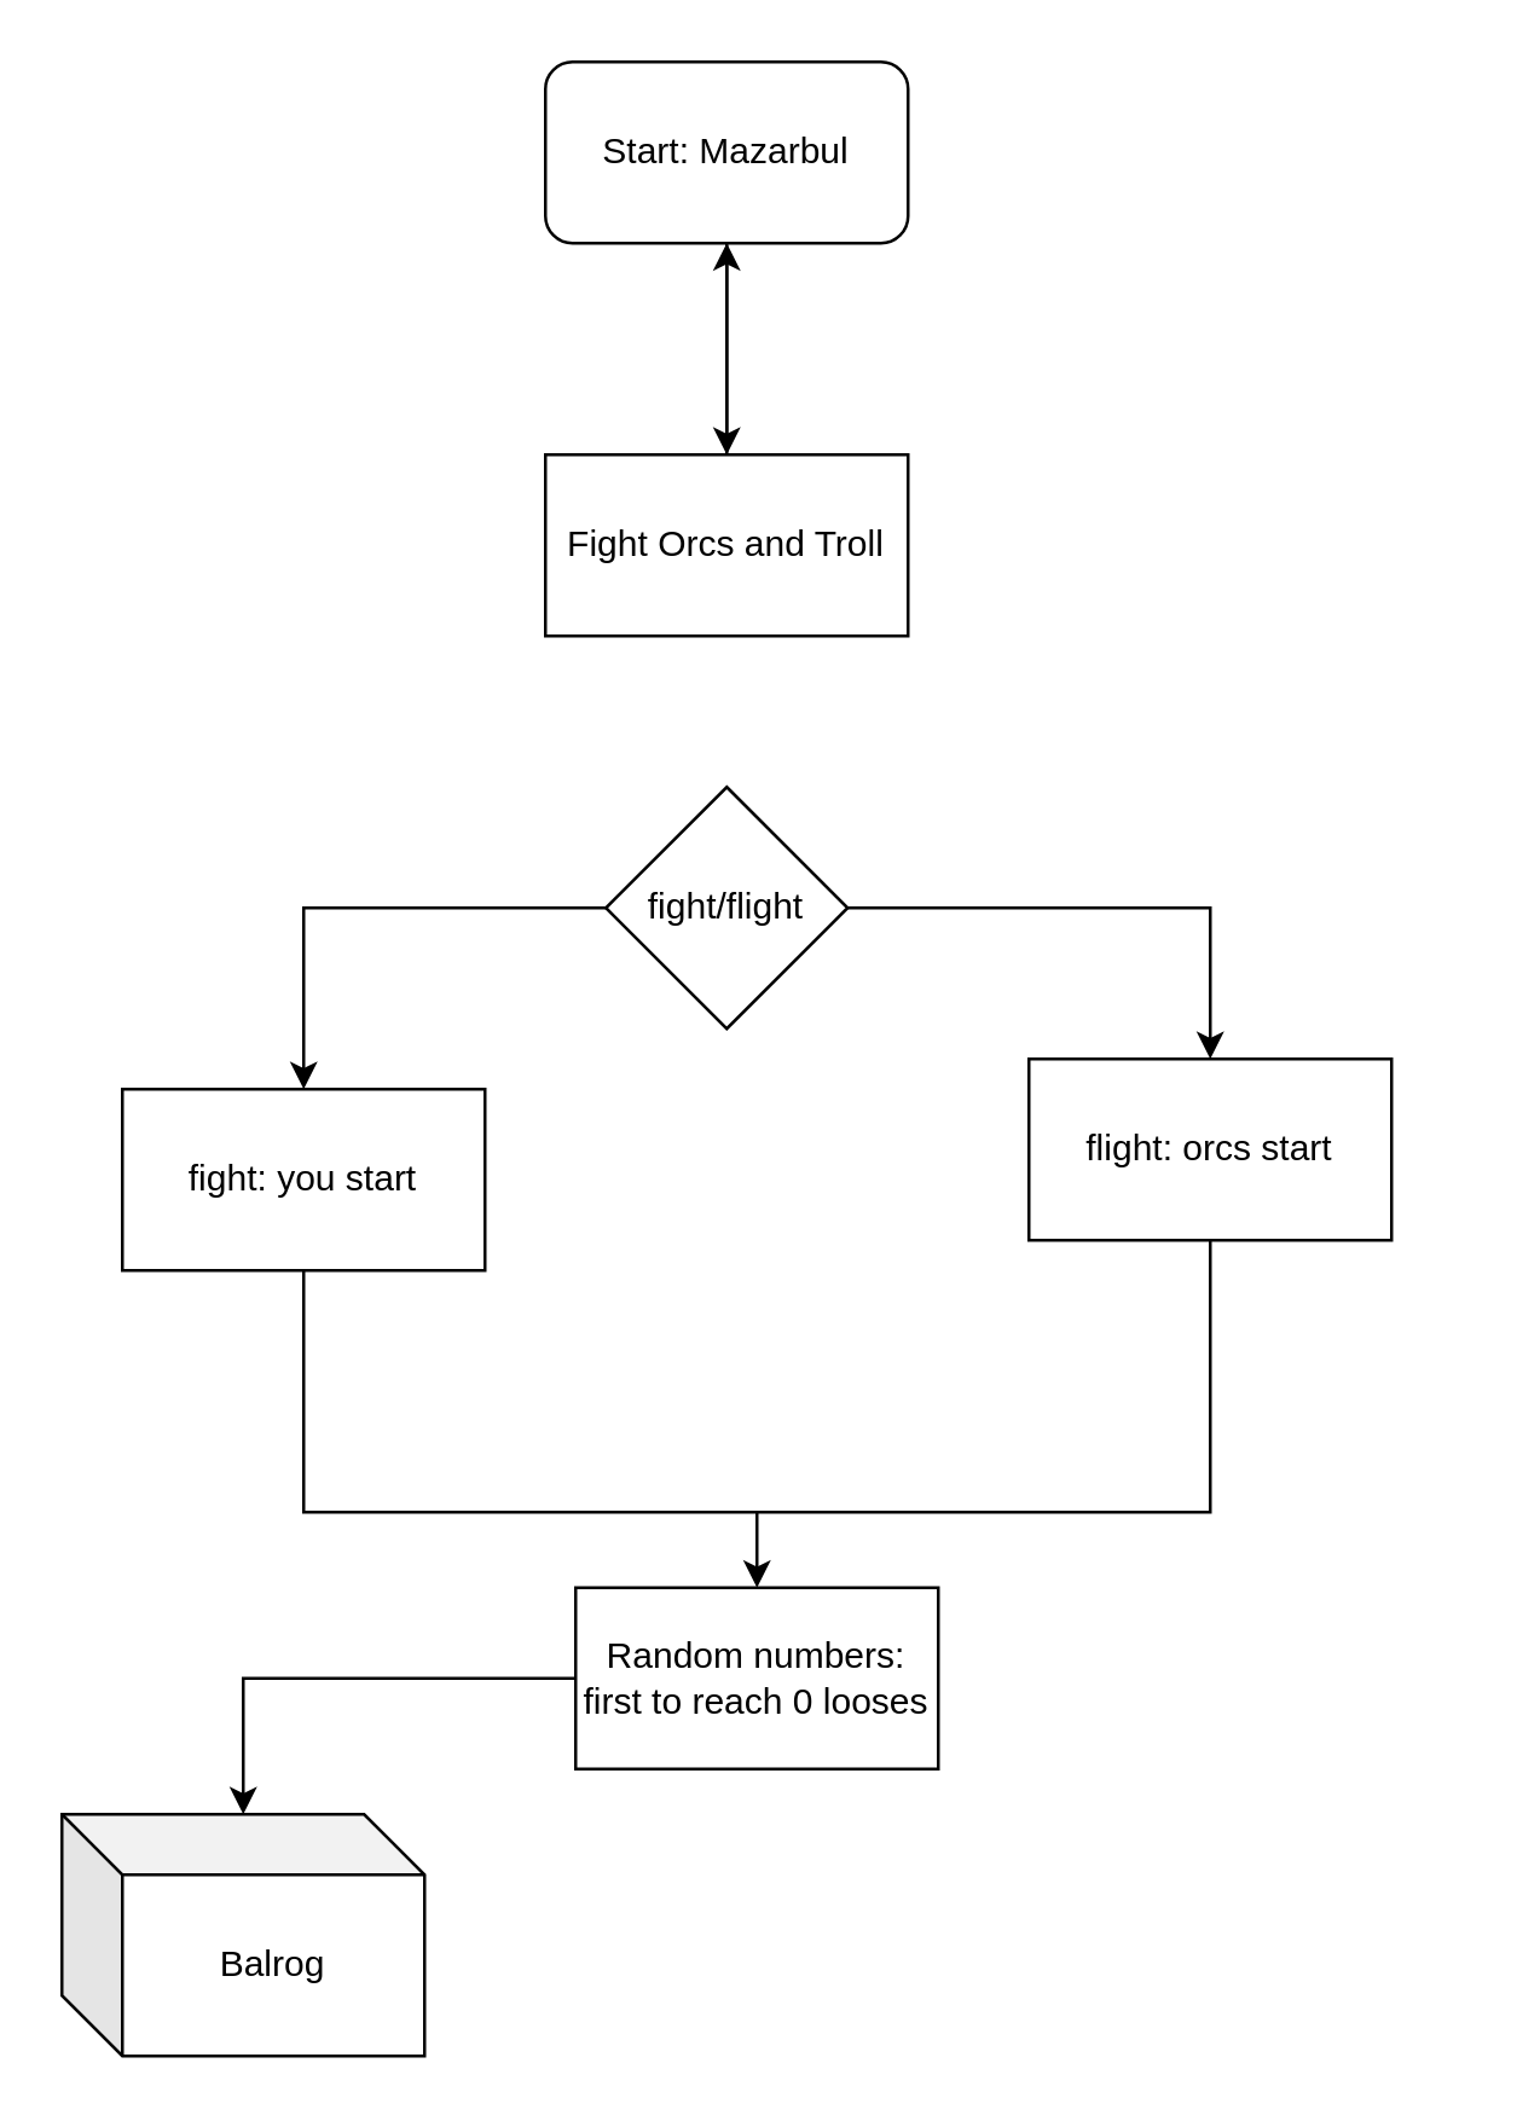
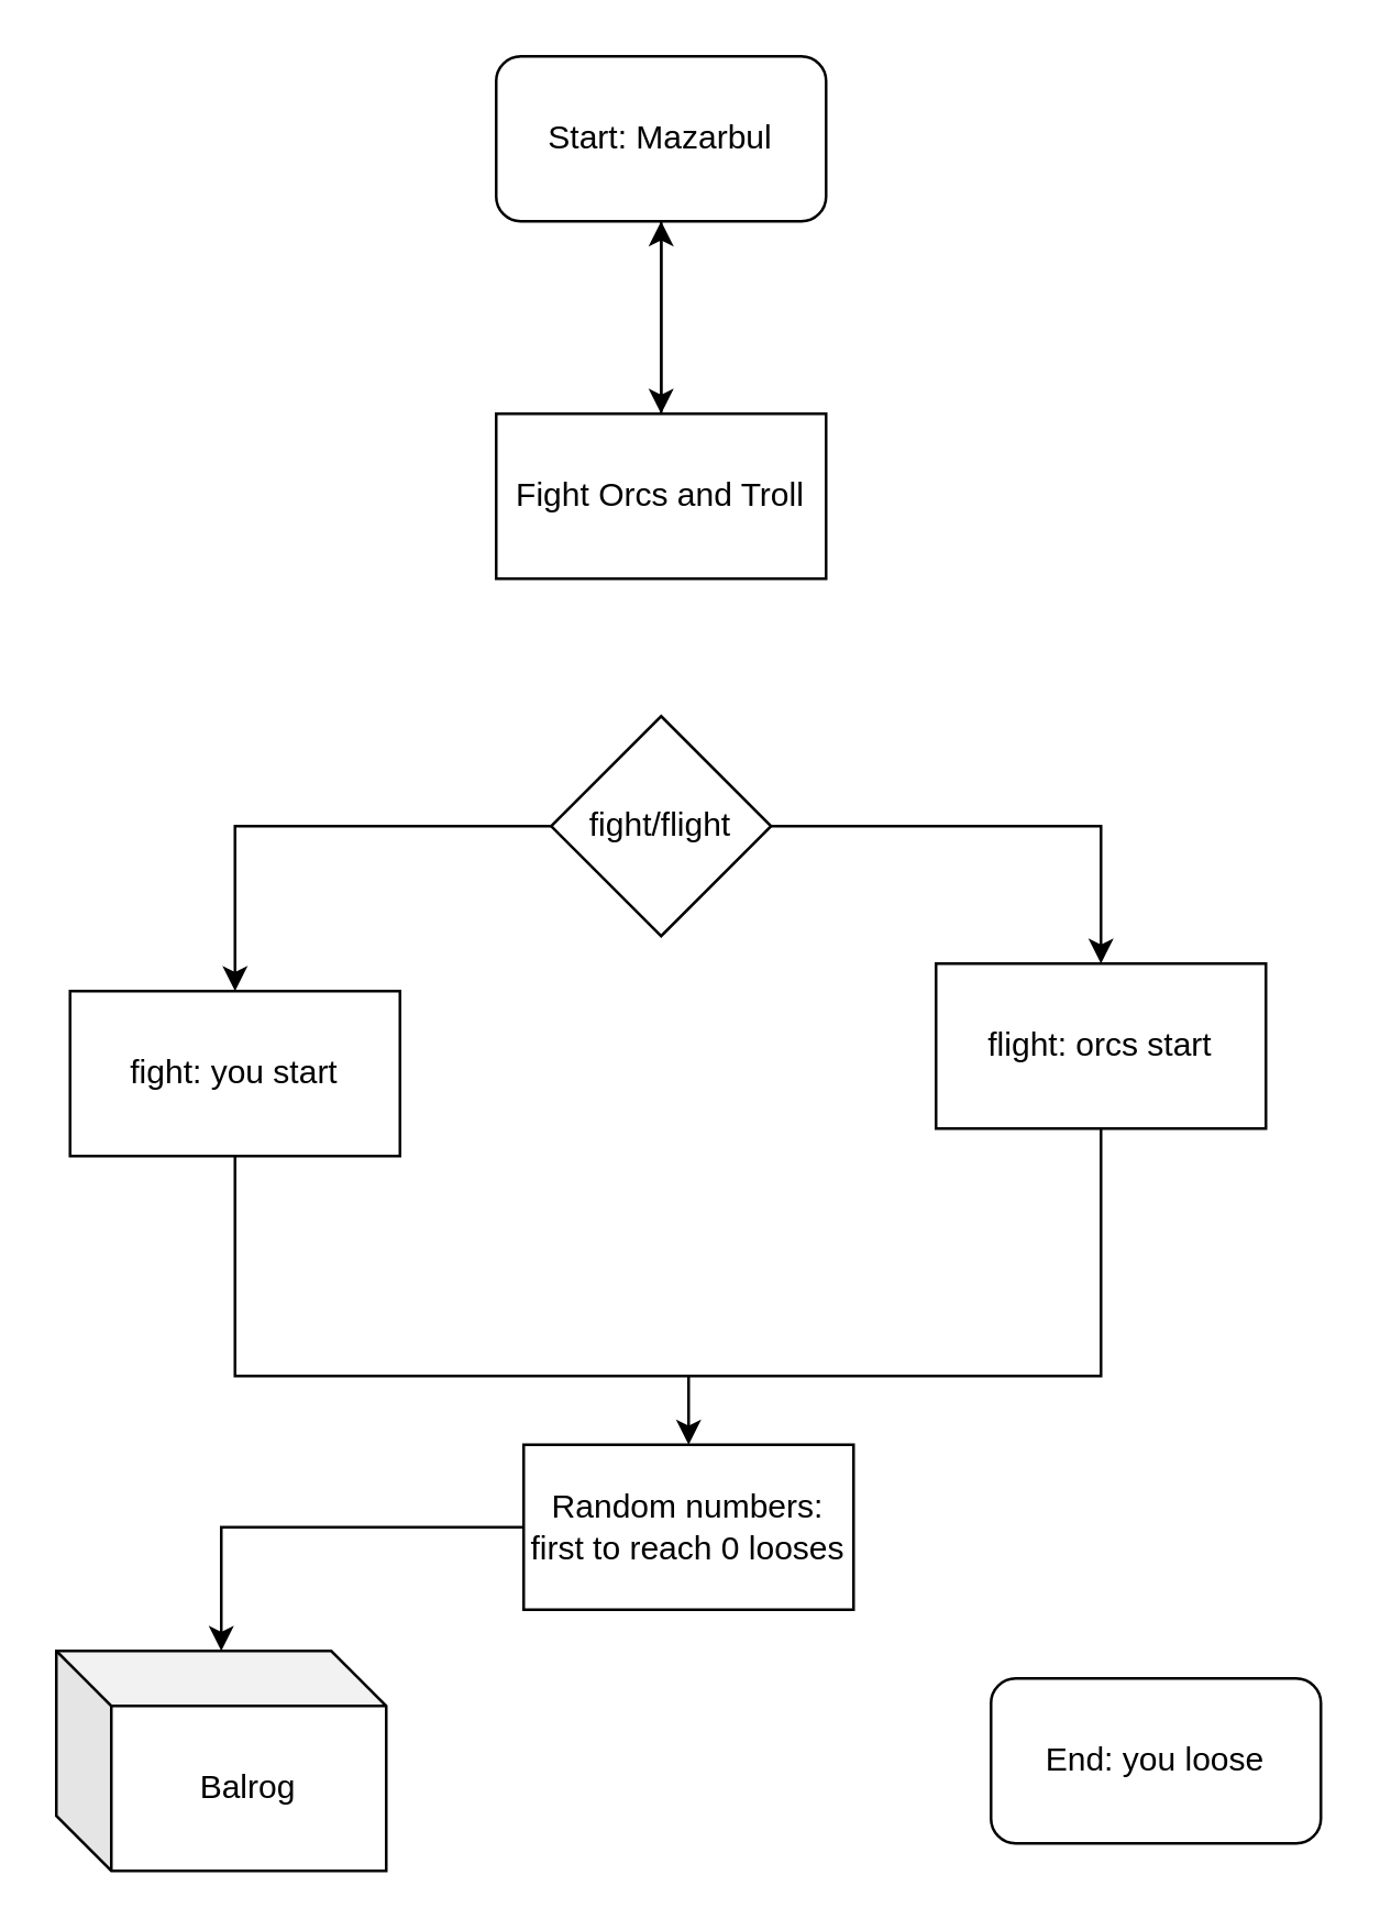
- <mxCell id="10" value="fight: you start" style="whiteSpace=wrap;html=1;" parent="1" vertex="1"><mxGeometry x="40" y="360" width="120" height="60" as="geometry" /></mxCell>
+ <mxCell id="10" value="fight: you start" style="whiteSpace=wrap;html=1;" parent="1" vertex="1"><mxGeometry x="25" y="360" width="120" height="60" as="geometry" /></mxCell>
+ <mxCell id="15" value="End: you loose" style="rounded=1;whiteSpace=wrap;html=1;" parent="1" vertex="1"><mxGeometry x="360" y="610" width="120" height="60" as="geometry" /></mxCell>
